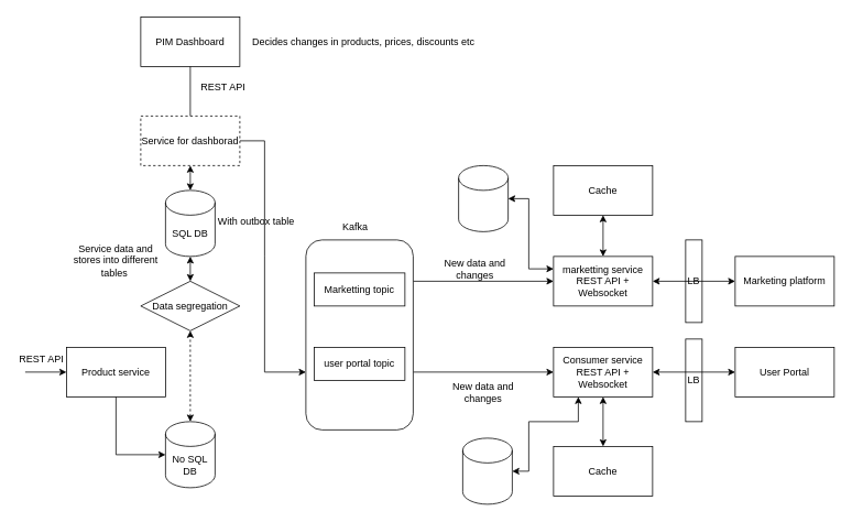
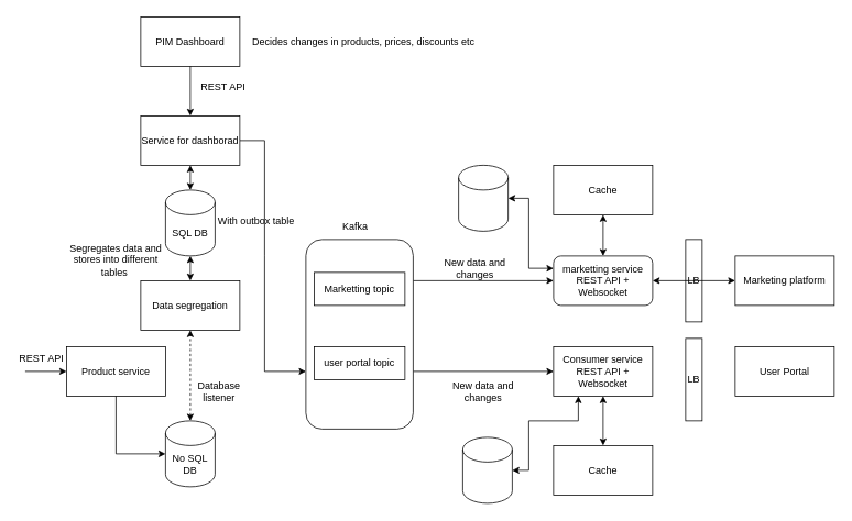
- <mxCell id="20" value="" style="endArrow=none;html=1;rounded=0;exitX=0.5;exitY=1;exitDx=0;exitDy=0;" edge="1" parent="1" source="19" target="18"><mxGeometry width="50" height="50" relative="1" as="geometry"><mxPoint x="470" y="210" as="sourcePoint" /><mxPoint x="520" y="160" as="targetPoint" /></mxGeometry></mxCell>
+ <mxCell id="20" value="" style="endArrow=classic;html=1;rounded=0;exitX=0.5;exitY=1;exitDx=0;exitDy=0;" edge="1" parent="1" source="19" target="18"><mxGeometry width="50" height="50" relative="1" as="geometry"><mxPoint x="470" y="210" as="sourcePoint" /><mxPoint x="520" y="160" as="targetPoint" /></mxGeometry></mxCell>
- <mxCell id="18" value="Service for dashborad" style="rounded=0;whiteSpace=wrap;html=1;dashed=1;" vertex="1" parent="1"><mxGeometry x="170" y="140" width="120" height="60" as="geometry" /></mxCell>
+ <mxCell id="18" value="Service for dashborad" style="rounded=0;whiteSpace=wrap;html=1;" vertex="1" parent="1"><mxGeometry x="170" y="140" width="120" height="60" as="geometry" /></mxCell>
- <mxCell id="43" value="Service data and stores into different tables&amp;nbsp;" style="text;html=1;align=center;verticalAlign=middle;whiteSpace=wrap;rounded=0;" vertex="1" parent="1"><mxGeometry x="80" y="300" width="120" height="30" as="geometry" /></mxCell>
+ <mxCell id="43" value="Segregates data and stores into different tables&amp;nbsp;" style="text;html=1;align=center;verticalAlign=middle;whiteSpace=wrap;rounded=0;" vertex="1" parent="1"><mxGeometry x="80" y="300" width="120" height="30" as="geometry" /></mxCell>
- <mxCell id="11" value="marketting service&lt;div&gt;REST API + Websocket&lt;/div&gt;" style="rounded=0;whiteSpace=wrap;html=1;" parent="1" vertex="1"><mxGeometry x="670" y="310" width="120" height="60" as="geometry" /></mxCell>
+ <mxCell id="11" value="marketting service&lt;div&gt;REST API + Websocket&lt;/div&gt;" style="whiteSpace=wrap;html=1;rounded=1;" parent="1" vertex="1"><mxGeometry x="670" y="310" width="120" height="60" as="geometry" /></mxCell>
- <mxCell id="39" value="Data segregation" style="rhombus;whiteSpace=wrap;html=1;" vertex="1" parent="1"><mxGeometry x="170" y="340" width="120" height="60" as="geometry" /></mxCell>
+ <mxCell id="39" value="Data segregation" style="rounded=0;whiteSpace=wrap;html=1;" vertex="1" parent="1"><mxGeometry x="170" y="340" width="120" height="60" as="geometry" /></mxCell>
- <mxCell id="38" value="" style="endArrow=classic;startArrow=classic;html=1;rounded=0;exitX=1;exitY=0.5;exitDx=0;exitDy=0;entryX=0;entryY=0.5;entryDx=0;entryDy=0;" edge="1" parent="1" source="10" target="7"><mxGeometry width="50" height="50" relative="1" as="geometry"><mxPoint x="630" y="350" as="sourcePoint" /><mxPoint x="680" y="300" as="targetPoint" /></mxGeometry></mxCell>
+ <mxCell id="44" value="Database listener" style="text;html=1;align=center;verticalAlign=middle;whiteSpace=wrap;rounded=0;" vertex="1" parent="1"><mxGeometry x="220" y="460" width="90" height="30" as="geometry" /></mxCell>
